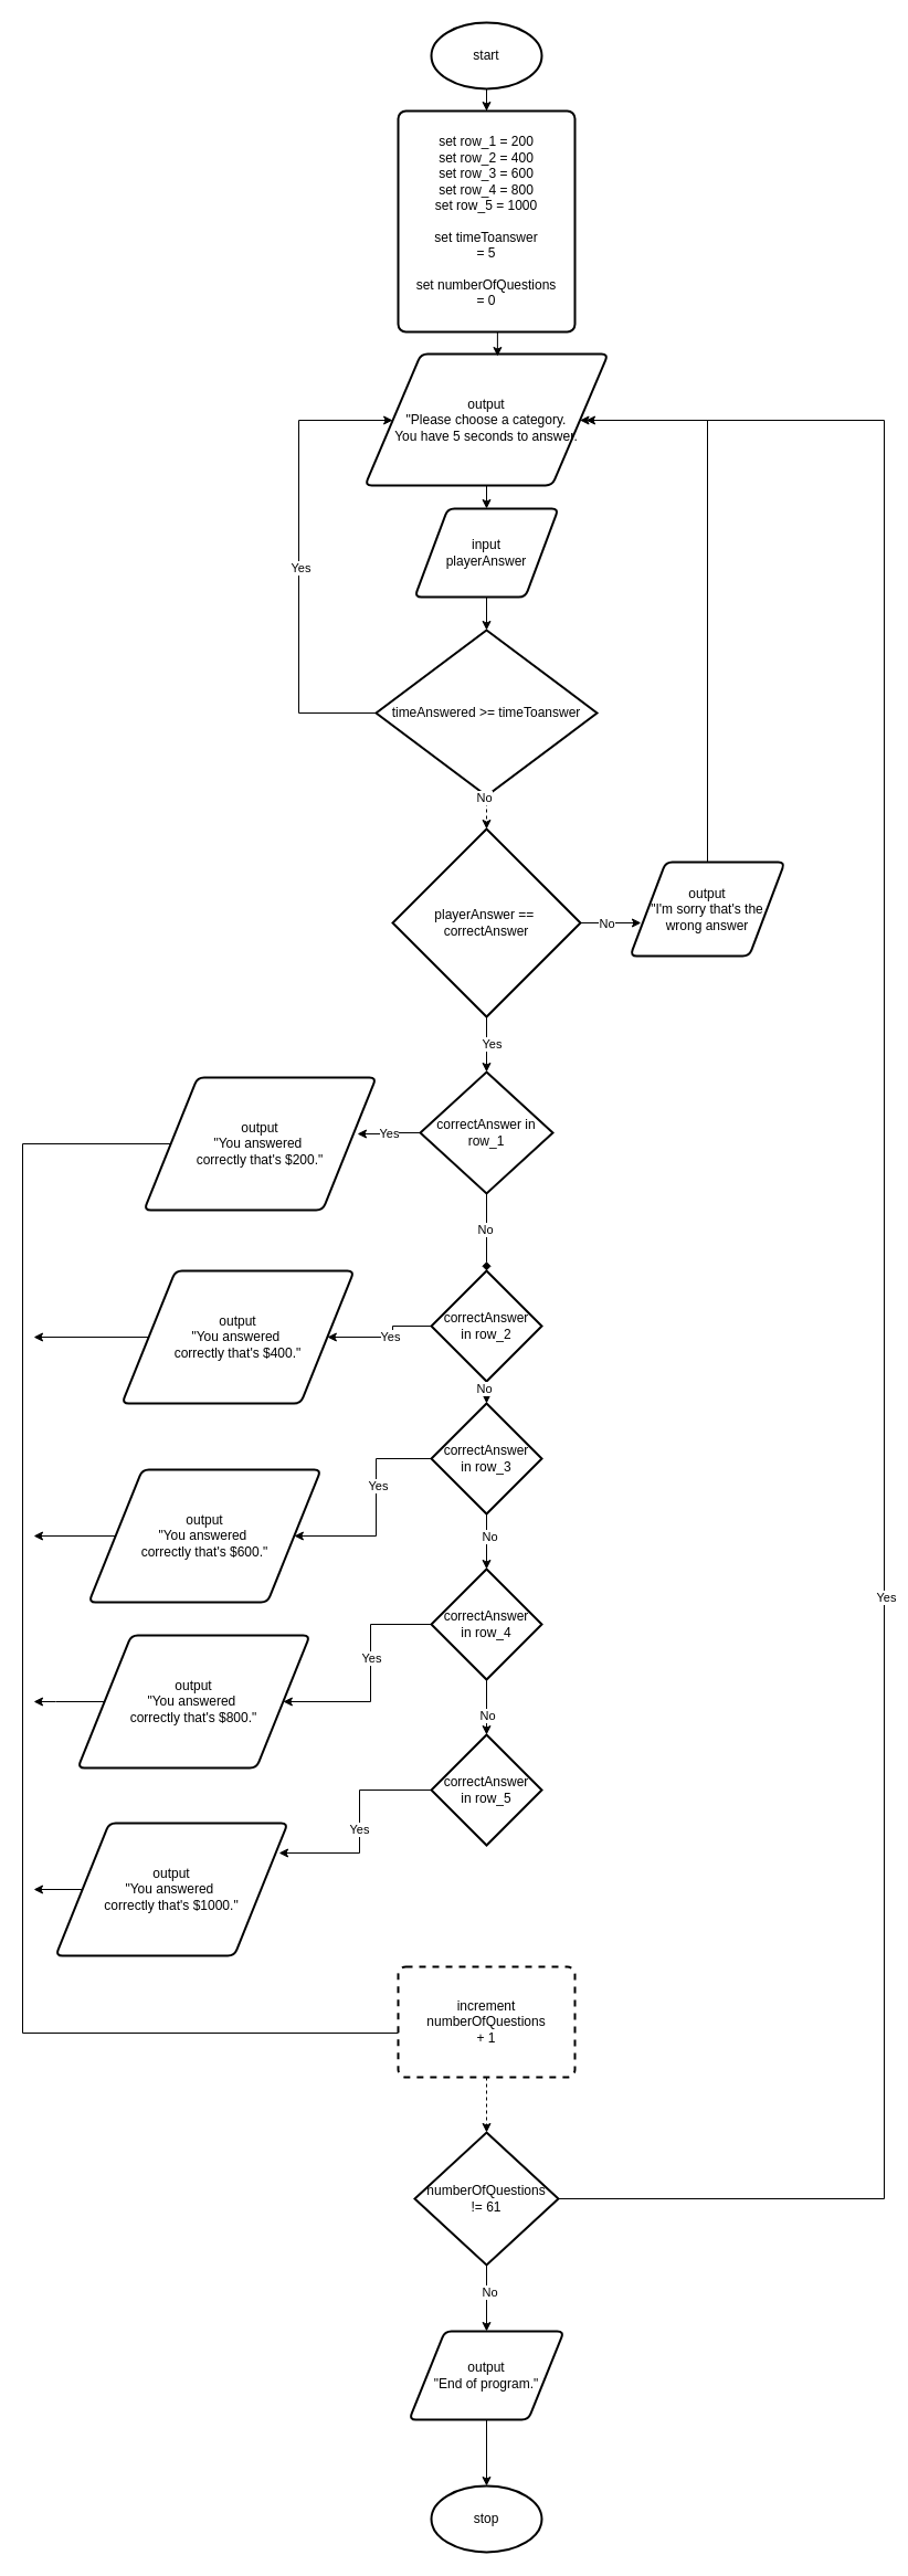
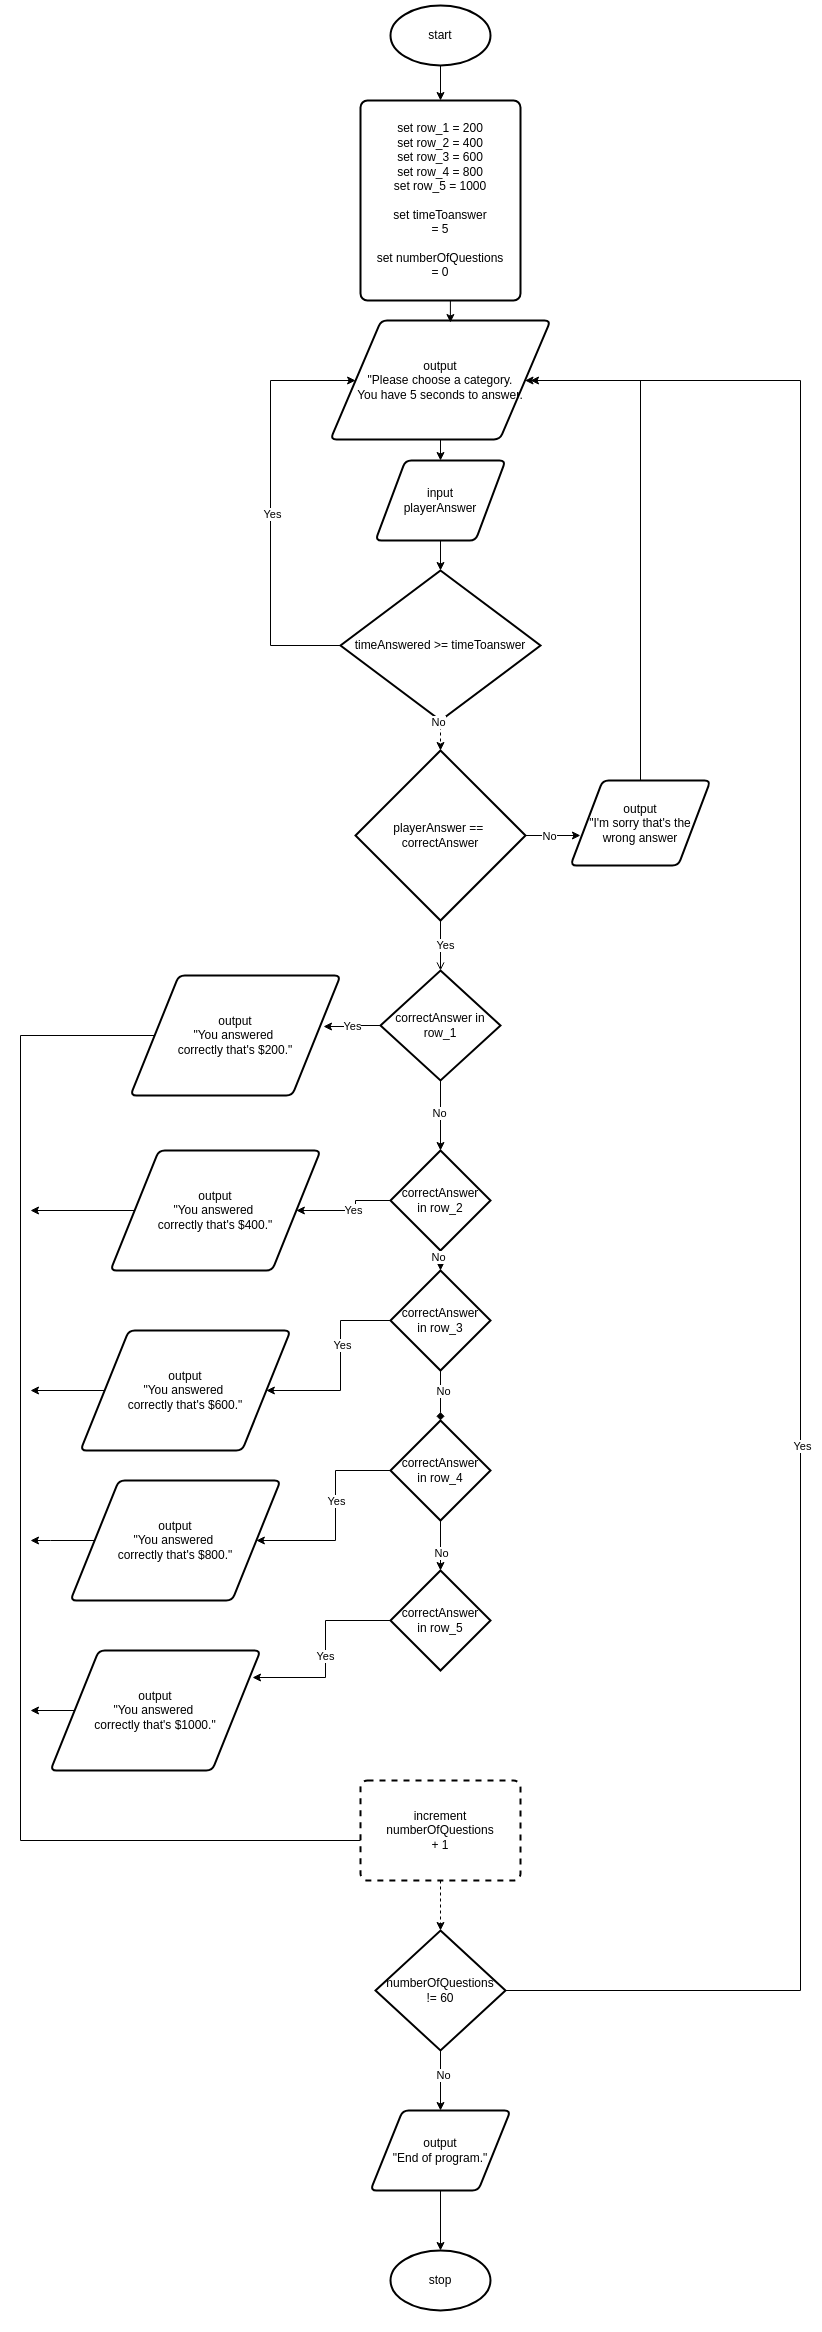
- <mxCell id="4" value="start" style="strokeWidth=2;html=1;shape=mxgraph.flowchart.start_1;whiteSpace=wrap;" vertex="1" parent="1"><mxGeometry x="390" y="20" width="100" height="60" as="geometry" /></mxCell>
+ <mxCell id="4" value="start" style="strokeWidth=2;html=1;shape=mxgraph.flowchart.start_1;whiteSpace=wrap;" vertex="1" parent="1"><mxGeometry x="390" y="5" width="100" height="60" as="geometry" /></mxCell>
- <mxCell id="14" style="edgeStyle=orthogonalEdgeStyle;rounded=0;orthogonalLoop=1;jettySize=auto;html=1;exitX=0.5;exitY=1;exitDx=0;exitDy=0;exitPerimeter=0;" edge="1" parent="1" source="16" target="25"><mxGeometry relative="1" as="geometry" /></mxCell>
+ <mxCell id="14" style="edgeStyle=orthogonalEdgeStyle;rounded=0;orthogonalLoop=1;jettySize=auto;html=1;exitX=0.5;exitY=1;exitDx=0;exitDy=0;exitPerimeter=0;endArrow=open;" edge="1" parent="1" source="16" target="25"><mxGeometry relative="1" as="geometry" /></mxCell>
- <mxCell id="23" style="edgeStyle=orthogonalEdgeStyle;rounded=0;orthogonalLoop=1;jettySize=auto;html=1;exitX=0.5;exitY=1;exitDx=0;exitDy=0;exitPerimeter=0;endArrow=diamond;" edge="1" parent="1" source="25" target="30"><mxGeometry relative="1" as="geometry" /></mxCell>
+ <mxCell id="23" style="edgeStyle=orthogonalEdgeStyle;rounded=0;orthogonalLoop=1;jettySize=auto;html=1;exitX=0.5;exitY=1;exitDx=0;exitDy=0;exitPerimeter=0;" edge="1" parent="1" source="25" target="30"><mxGeometry relative="1" as="geometry" /></mxCell>
- <mxCell id="51" style="edgeStyle=orthogonalEdgeStyle;rounded=0;orthogonalLoop=1;jettySize=auto;html=1;exitX=0.5;exitY=1;exitDx=0;exitDy=0;exitPerimeter=0;entryX=0.5;entryY=0;entryDx=0;entryDy=0;entryPerimeter=0;" edge="1" parent="1" source="38" target="43"><mxGeometry relative="1" as="geometry" /></mxCell>
+ <mxCell id="51" style="edgeStyle=orthogonalEdgeStyle;rounded=0;orthogonalLoop=1;jettySize=auto;html=1;exitX=0.5;exitY=1;exitDx=0;exitDy=0;exitPerimeter=0;entryX=0.5;entryY=0;entryDx=0;entryDy=0;entryPerimeter=0;endArrow=diamond;" edge="1" parent="1" source="38" target="43"><mxGeometry relative="1" as="geometry" /></mxCell>
- <mxCell id="62" value="numberOfQuestions&lt;div&gt;!= 61&lt;/div&gt;" style="strokeWidth=2;html=1;shape=mxgraph.flowchart.decision;whiteSpace=wrap;" vertex="1" parent="1"><mxGeometry x="375" y="1930" width="130" height="120" as="geometry" /></mxCell>
+ <mxCell id="62" value="numberOfQuestions&lt;div&gt;!= 60&lt;/div&gt;" style="strokeWidth=2;html=1;shape=mxgraph.flowchart.decision;whiteSpace=wrap;" vertex="1" parent="1"><mxGeometry x="375" y="1930" width="130" height="120" as="geometry" /></mxCell>
